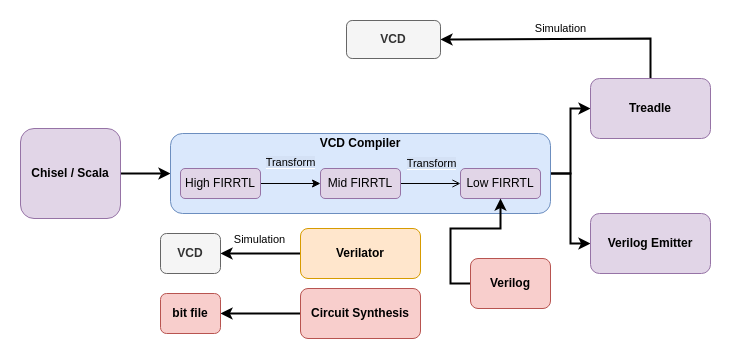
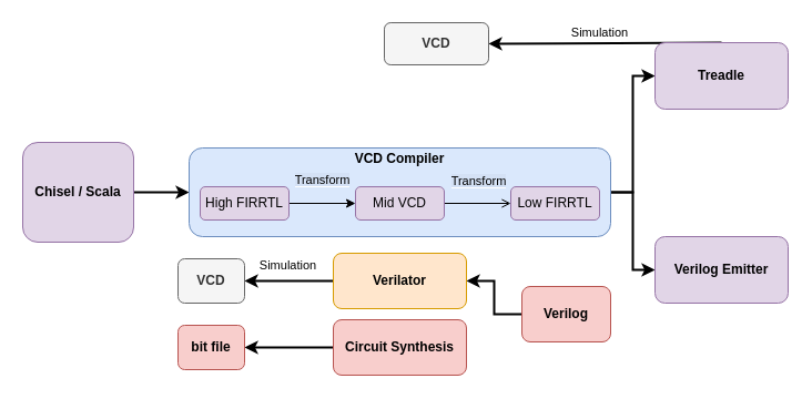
- <mxCell id="14" value="&lt;b&gt;Treadle&lt;/b&gt;" style="rounded=1;whiteSpace=wrap;html=1;fillColor=#e1d5e7;strokeColor=#9673a6;" vertex="1" parent="1"><mxGeometry x="590" y="78" width="120" height="60" as="geometry" /></mxCell>
+ <mxCell id="14" value="&lt;b&gt;Treadle&lt;/b&gt;" style="rounded=1;whiteSpace=wrap;html=1;fillColor=#e1d5e7;strokeColor=#9673a6;" vertex="1" parent="1"><mxGeometry x="590" y="38" width="120" height="60" as="geometry" /></mxCell>
- <mxCell id="10" value="Mid FIRRTL" style="rounded=1;whiteSpace=wrap;html=1;fillColor=#e1d5e7;strokeColor=#9673a6;" vertex="1" parent="1"><mxGeometry x="320" y="168" width="80" height="30" as="geometry" /></mxCell>
+ <mxCell id="10" value="Mid VCD" style="rounded=1;whiteSpace=wrap;html=1;fillColor=#e1d5e7;strokeColor=#9673a6;" vertex="1" parent="1"><mxGeometry x="320" y="168" width="80" height="30" as="geometry" /></mxCell>
- <mxCell id="16" style="edgeStyle=orthogonalEdgeStyle;rounded=0;orthogonalLoop=1;jettySize=auto;html=1;exitX=0;exitY=0.5;exitDx=0;exitDy=0;strokeWidth=2;" edge="1" parent="1" source="17" target="11"><mxGeometry relative="1" as="geometry" /></mxCell>
+ <mxCell id="16" style="edgeStyle=orthogonalEdgeStyle;rounded=0;orthogonalLoop=1;jettySize=auto;html=1;exitX=0;exitY=0.5;exitDx=0;exitDy=0;entryX=1;entryY=0.5;entryDx=0;entryDy=0;strokeWidth=2;" edge="1" parent="1" source="17" target="22"><mxGeometry relative="1" as="geometry" /></mxCell>
